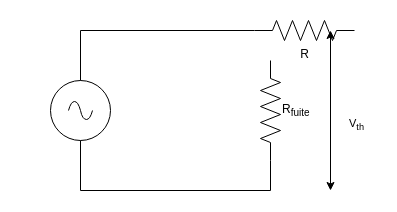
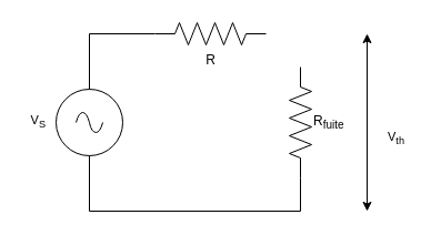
- <mxCell id="4" value="R" style="pointerEvents=1;verticalLabelPosition=bottom;shadow=0;dashed=0;align=center;html=1;verticalAlign=top;shape=mxgraph.electrical.resistors.resistor_2;convertToSvg=1;" vertex="1" parent="1"><mxGeometry x="254" y="20" width="100" height="20" as="geometry" /></mxCell>
+ <mxCell id="4" value="R" style="pointerEvents=1;verticalLabelPosition=bottom;shadow=0;dashed=0;align=center;html=1;verticalAlign=top;shape=mxgraph.electrical.resistors.resistor_2;convertToSvg=1;" vertex="1" parent="1"><mxGeometry x="139" y="20" width="100" height="20" as="geometry" /></mxCell>
+ <mxCell id="2" value="&lt;div align=&quot;right&quot;&gt;V&lt;sub&gt;S&lt;/sub&gt;&lt;/div&gt;" style="text;html=1;whiteSpace=wrap;strokeColor=none;fillColor=none;align=right;verticalAlign=middle;rounded=0;fontFamily=Helvetica;fontSize=11;fontColor=default;labelBackgroundColor=default;convertToSvg=1;" vertex="1" parent="1"><mxGeometry x="20" y="95" width="23" height="30" as="geometry" /></mxCell>
